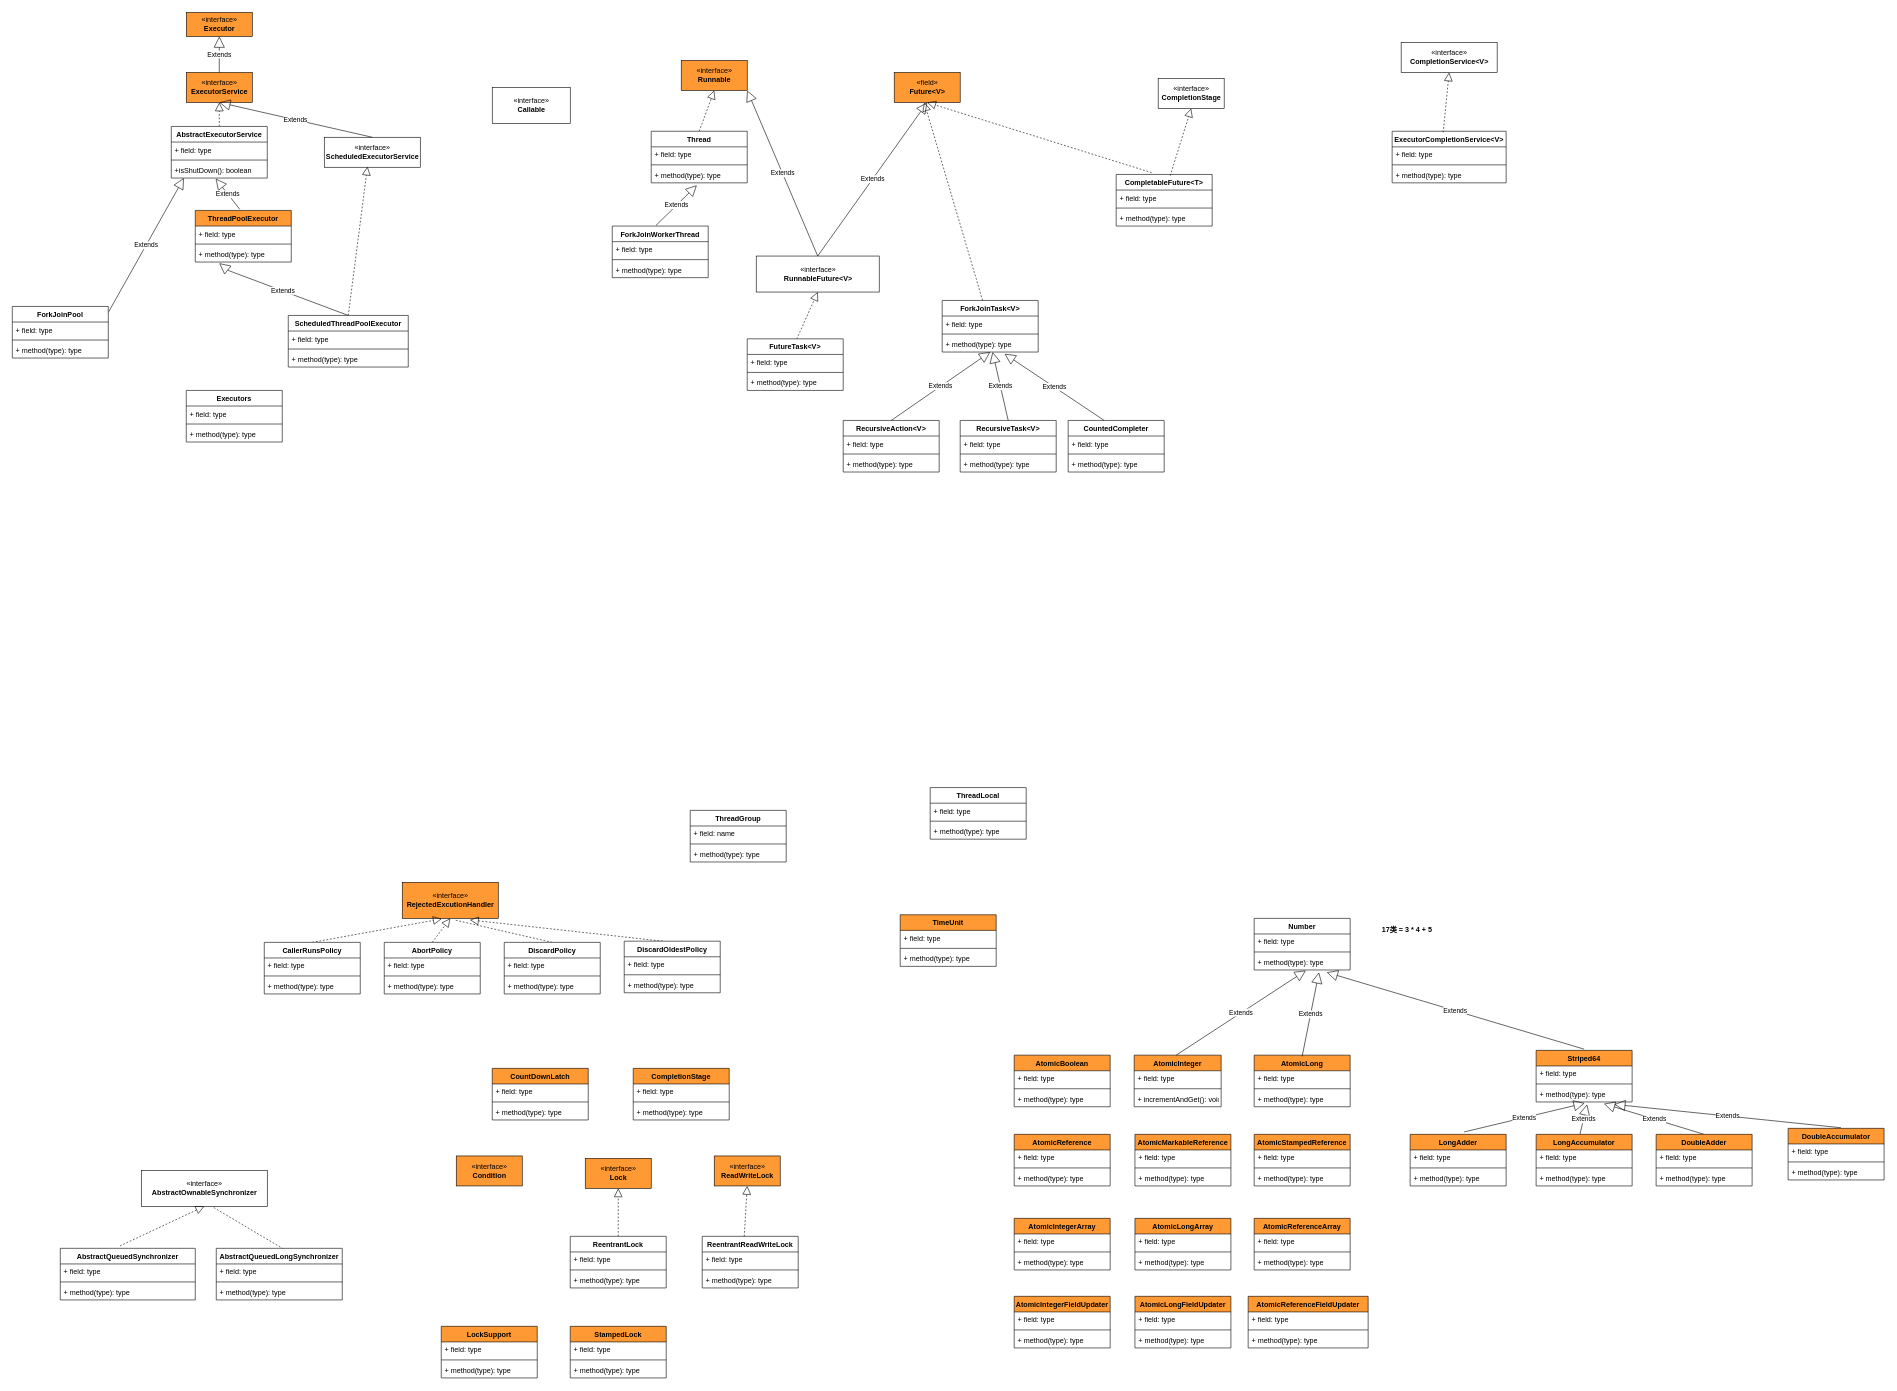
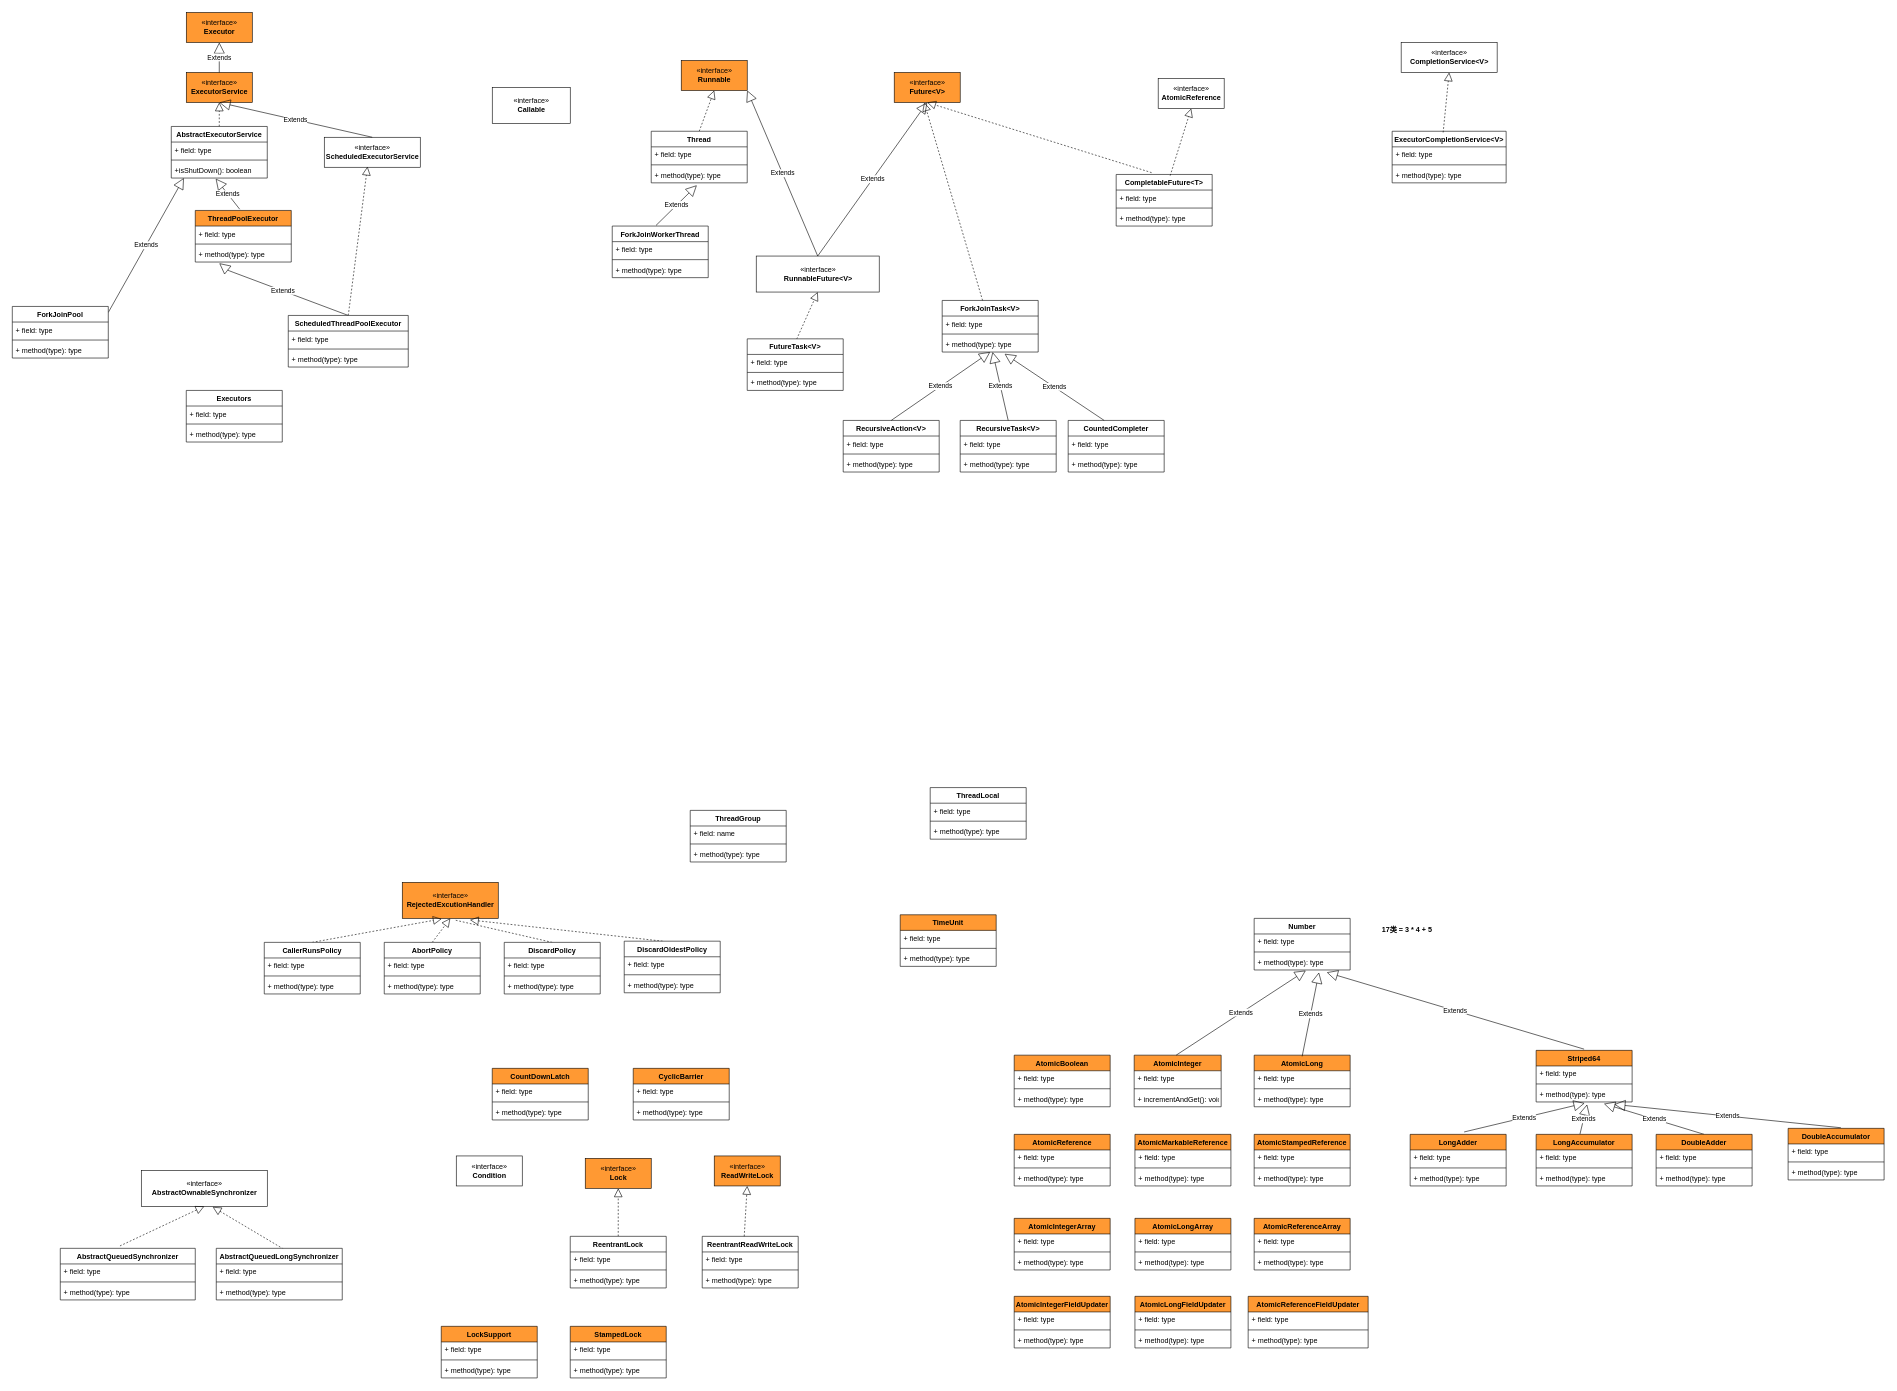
- <mxCell id="2" value="«interface»&lt;br&gt;&lt;b&gt;Executor&lt;/b&gt;" style="html=1;fillColor=#FF9933;" parent="1" vertex="1"><mxGeometry x="310" y="20" width="110" height="40" as="geometry" /></mxCell>
+ <mxCell id="2" value="«interface»&lt;br&gt;&lt;b&gt;Executor&lt;/b&gt;" style="html=1;fillColor=#FF9933;" parent="1" vertex="1"><mxGeometry x="310" y="20" width="110" height="50" as="geometry" /></mxCell>
- <mxCell id="27" value="«field»&lt;br&gt;&lt;b&gt;Future&amp;lt;V&amp;gt;&lt;/b&gt;" style="html=1;fillColor=#FF9933;" parent="1" vertex="1"><mxGeometry x="1490" y="120" width="110" height="50" as="geometry" /></mxCell>
+ <mxCell id="27" value="«interface»&lt;br&gt;&lt;b&gt;Future&amp;lt;V&amp;gt;&lt;/b&gt;" style="html=1;fillColor=#FF9933;" parent="1" vertex="1"><mxGeometry x="1490" y="120" width="110" height="50" as="geometry" /></mxCell>
- <mxCell id="93" value="«interface»&lt;br&gt;&lt;b&gt;CompletionStage&lt;/b&gt;" style="html=1;" parent="1" vertex="1"><mxGeometry x="1930" y="130" width="110" height="50" as="geometry" /></mxCell>
+ <mxCell id="93" value="«interface»&lt;br&gt;&lt;b&gt;AtomicReference&lt;/b&gt;" style="html=1;" parent="1" vertex="1"><mxGeometry x="1930" y="130" width="110" height="50" as="geometry" /></mxCell>
- <mxCell id="227" value="CompletionStage" style="swimlane;fontStyle=1;align=center;verticalAlign=top;childLayout=stackLayout;horizontal=1;startSize=26;horizontalStack=0;resizeParent=1;resizeParentMax=0;resizeLast=0;collapsible=1;marginBottom=0;fillColor=#FF9933;" parent="1" vertex="1"><mxGeometry x="1055" y="1780" width="160" height="86" as="geometry" /></mxCell>
+ <mxCell id="227" value="CyclicBarrier" style="swimlane;fontStyle=1;align=center;verticalAlign=top;childLayout=stackLayout;horizontal=1;startSize=26;horizontalStack=0;resizeParent=1;resizeParentMax=0;resizeLast=0;collapsible=1;marginBottom=0;fillColor=#FF9933;" parent="1" vertex="1"><mxGeometry x="1055" y="1780" width="160" height="86" as="geometry" /></mxCell>
- <mxCell id="84" value="«interface»&lt;br&gt;&lt;b&gt;Condition&lt;/b&gt;" style="html=1;fillColor=#ff9933;" parent="1" vertex="1"><mxGeometry x="760" y="1926" width="110" height="50" as="geometry" /></mxCell>
+ <mxCell id="84" value="«interface»&lt;br&gt;&lt;b&gt;Condition&lt;/b&gt;" style="html=1;" parent="1" vertex="1"><mxGeometry x="760" y="1926" width="110" height="50" as="geometry" /></mxCell>
- <mxCell id="92" value="" style="endArrow=none;dashed=1;endFill=0;endSize=12;html=1;entryX=0.567;entryY=1.017;entryDx=0;entryDy=0;entryPerimeter=0;exitX=0.533;exitY=0.012;exitDx=0;exitDy=0;exitPerimeter=0;" parent="1" source="215" target="85" edge="1"><mxGeometry width="160" relative="1" as="geometry"><mxPoint x="520" y="1677" as="sourcePoint" /><mxPoint x="680" y="1677" as="targetPoint" /></mxGeometry></mxCell>
+ <mxCell id="92" value="" style="endArrow=block;dashed=1;endFill=0;endSize=12;html=1;entryX=0.567;entryY=1.017;entryDx=0;entryDy=0;entryPerimeter=0;exitX=0.533;exitY=0.012;exitDx=0;exitDy=0;exitPerimeter=0;" parent="1" source="215" target="85" edge="1"><mxGeometry width="160" relative="1" as="geometry"><mxPoint x="520" y="1677" as="sourcePoint" /><mxPoint x="680" y="1677" as="targetPoint" /></mxGeometry></mxCell>
